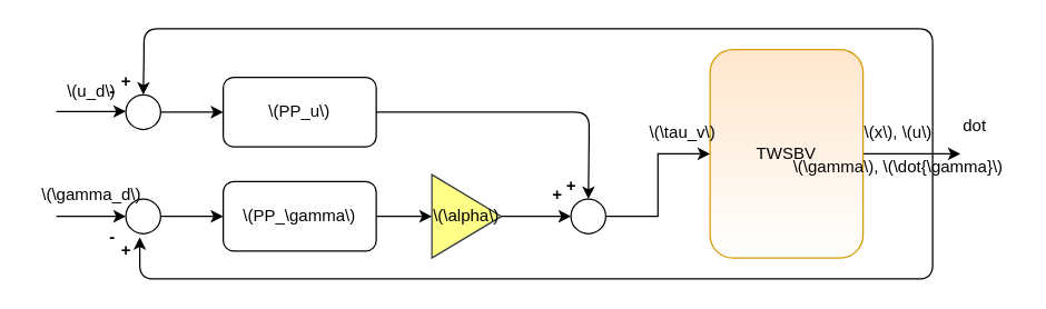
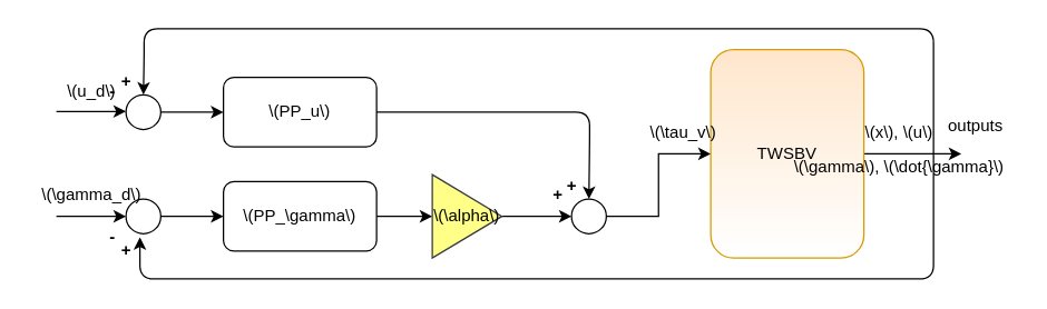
- <mxCell id="29" value="dot" style="text;html=1;align=center;verticalAlign=middle;resizable=0;points=[];autosize=1;strokeColor=none;" vertex="1" parent="1"><mxGeometry x="675" y="80" width="50" height="20" as="geometry" /></mxCell>
+ <mxCell id="29" value="outputs" style="text;html=1;align=center;verticalAlign=middle;resizable=0;points=[];autosize=1;strokeColor=none;" vertex="1" parent="1"><mxGeometry x="675" y="80" width="50" height="20" as="geometry" /></mxCell>
